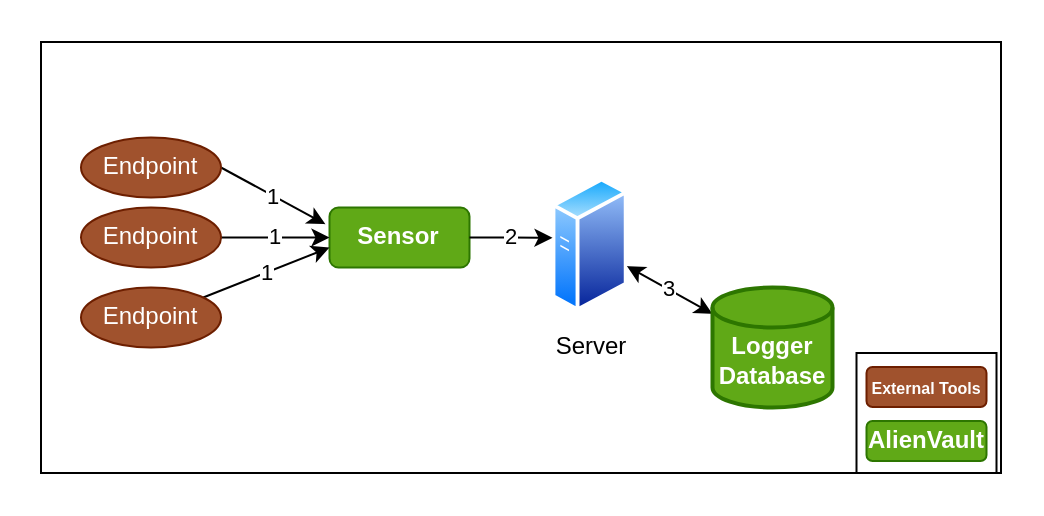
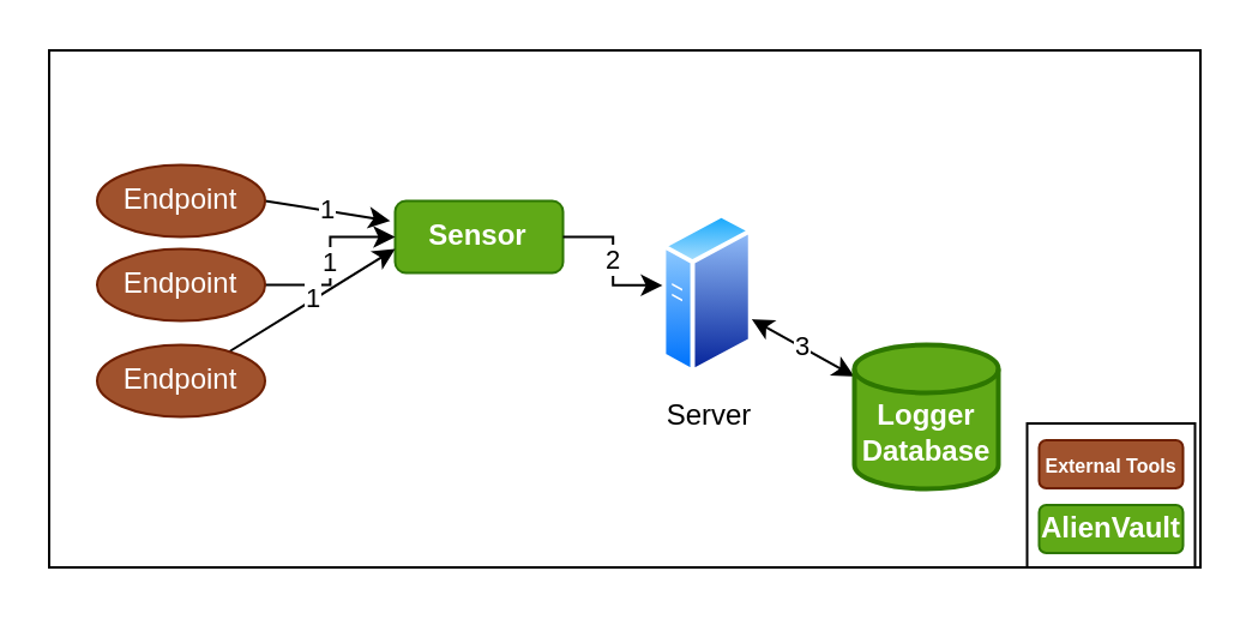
- <mxCell id="6" value="&lt;b&gt;Sensor&lt;/b&gt;" style="rounded=1;whiteSpace=wrap;html=1;fillColor=#60a917;strokeColor=#2D7600;fontColor=#ffffff;" vertex="1" parent="1"><mxGeometry x="164.25" y="103.25" width="70" height="30" as="geometry" /></mxCell>
+ <mxCell id="6" value="&lt;b&gt;Sensor&lt;/b&gt;" style="rounded=1;whiteSpace=wrap;html=1;fillColor=#60a917;strokeColor=#2D7600;fontColor=#ffffff;" vertex="1" parent="1"><mxGeometry x="164.25" y="83.25" width="70" height="30" as="geometry" /></mxCell>
